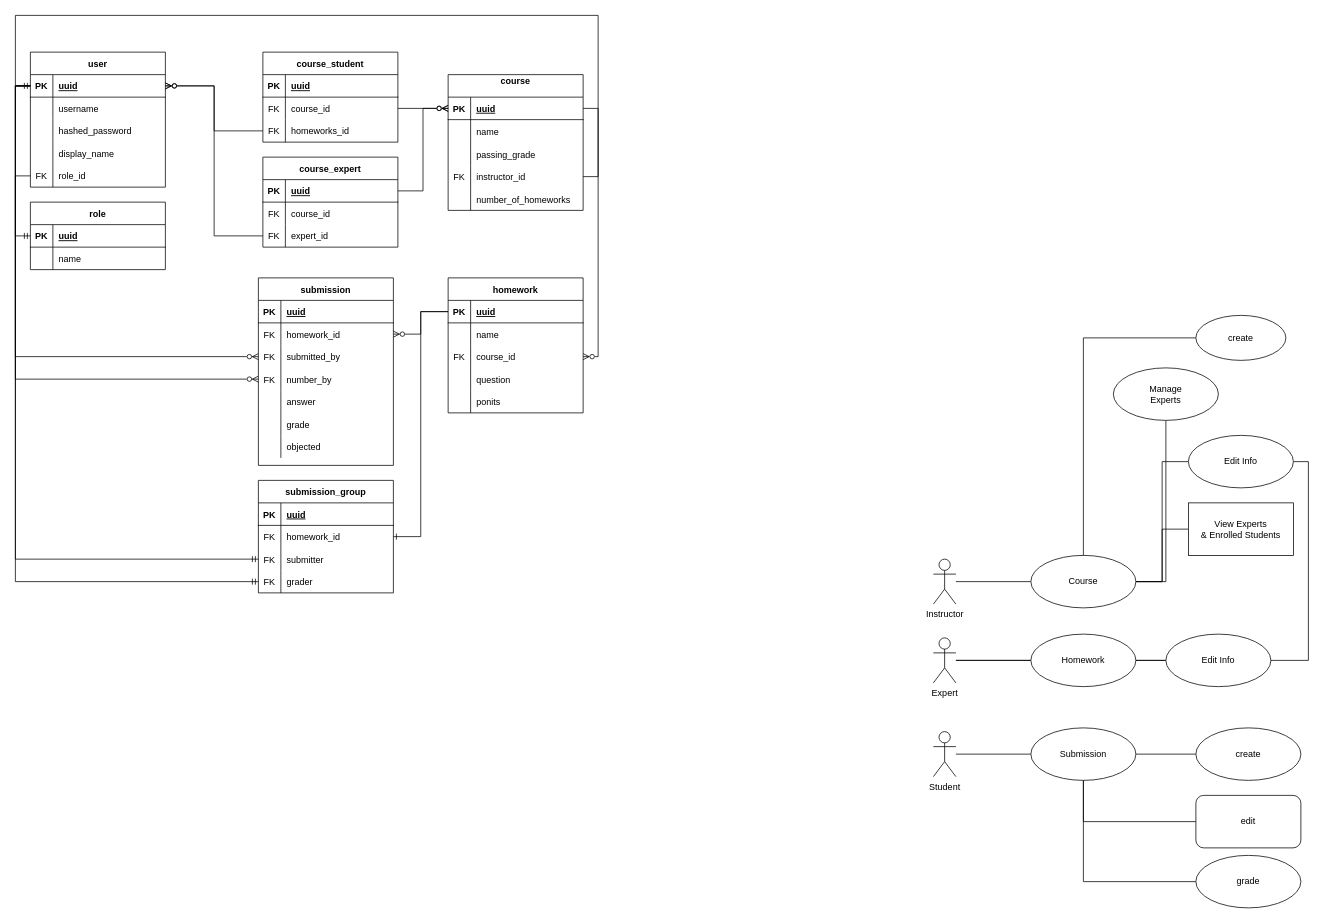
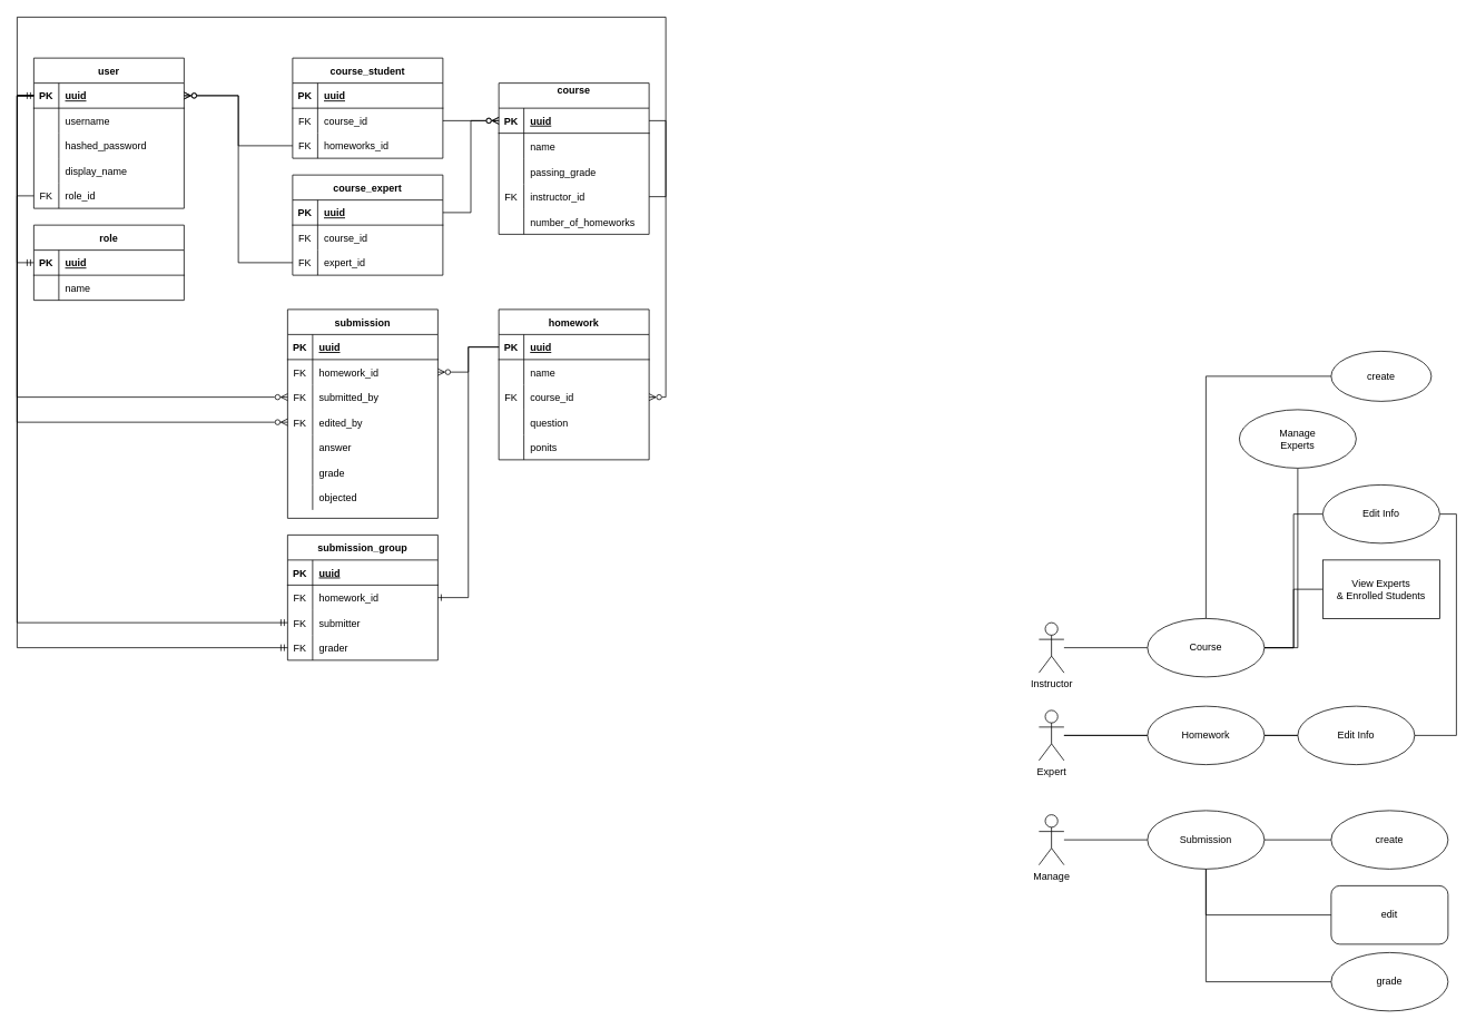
- <mxCell id="95" value="number_by" style="shape=partialRectangle;connectable=0;fillColor=none;top=0;left=0;bottom=0;right=0;align=left;spacingLeft=6;overflow=hidden;" parent="93" vertex="1"><mxGeometry x="30" width="150" height="30" as="geometry"><mxRectangle width="150" height="30" as="alternateBounds" /></mxGeometry></mxCell>
+ <mxCell id="95" value="edited_by" style="shape=partialRectangle;connectable=0;fillColor=none;top=0;left=0;bottom=0;right=0;align=left;spacingLeft=6;overflow=hidden;" parent="93" vertex="1"><mxGeometry x="30" width="150" height="30" as="geometry"><mxRectangle width="150" height="30" as="alternateBounds" /></mxGeometry></mxCell>
- <mxCell id="131" value="Student&lt;br&gt;" style="shape=umlActor;verticalLabelPosition=bottom;verticalAlign=top;html=1;outlineConnect=0;" parent="1" vertex="1"><mxGeometry x="1244" y="975" width="30" height="60" as="geometry" /></mxCell>
+ <mxCell id="131" value="Manage&lt;br&gt;" style="shape=umlActor;verticalLabelPosition=bottom;verticalAlign=top;html=1;outlineConnect=0;" parent="1" vertex="1"><mxGeometry x="1244" y="975" width="30" height="60" as="geometry" /></mxCell>
